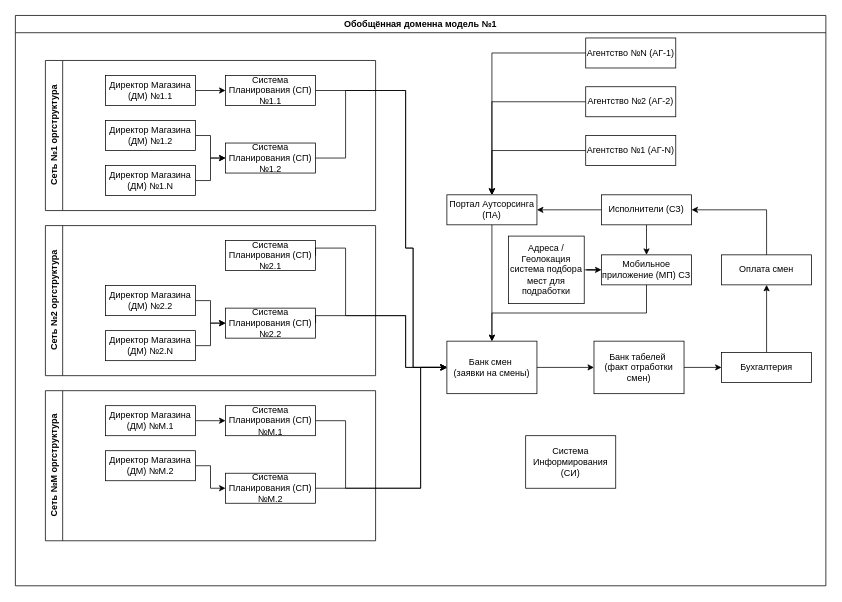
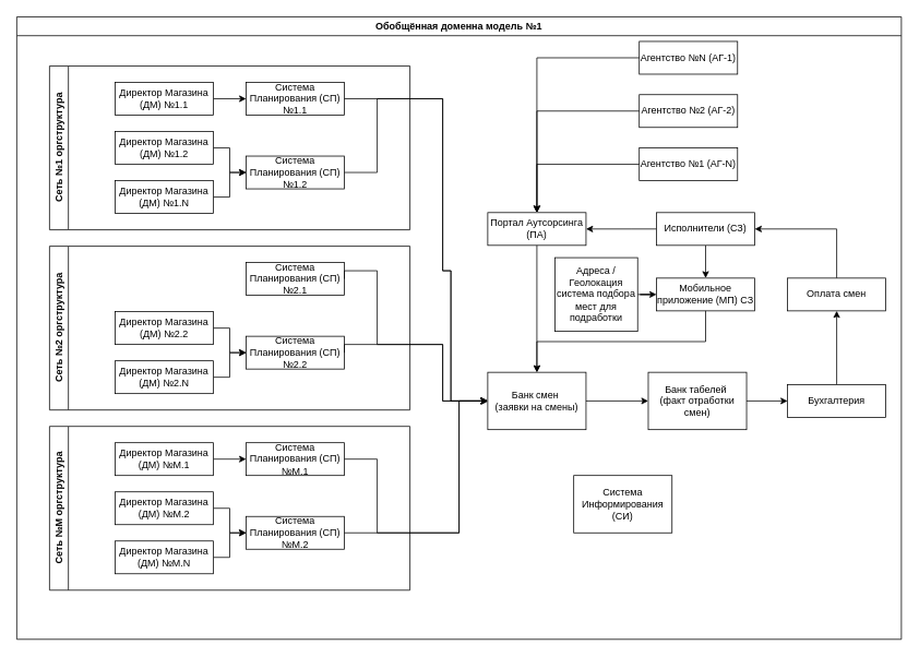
+ <mxCell id="43" value="" style="edgeStyle=orthogonalEdgeStyle;rounded=0;orthogonalLoop=1;jettySize=auto;html=1;" parent="38" source="44" target="45" edge="1"><mxGeometry relative="1" as="geometry" /></mxCell>
+ <mxCell id="44" value="Директор Магазина (ДМ)&amp;nbsp;№M.N" style="rounded=0;whiteSpace=wrap;html=1;" parent="38" vertex="1"><mxGeometry x="80" y="140" width="120" height="40" as="geometry" /></mxCell>
